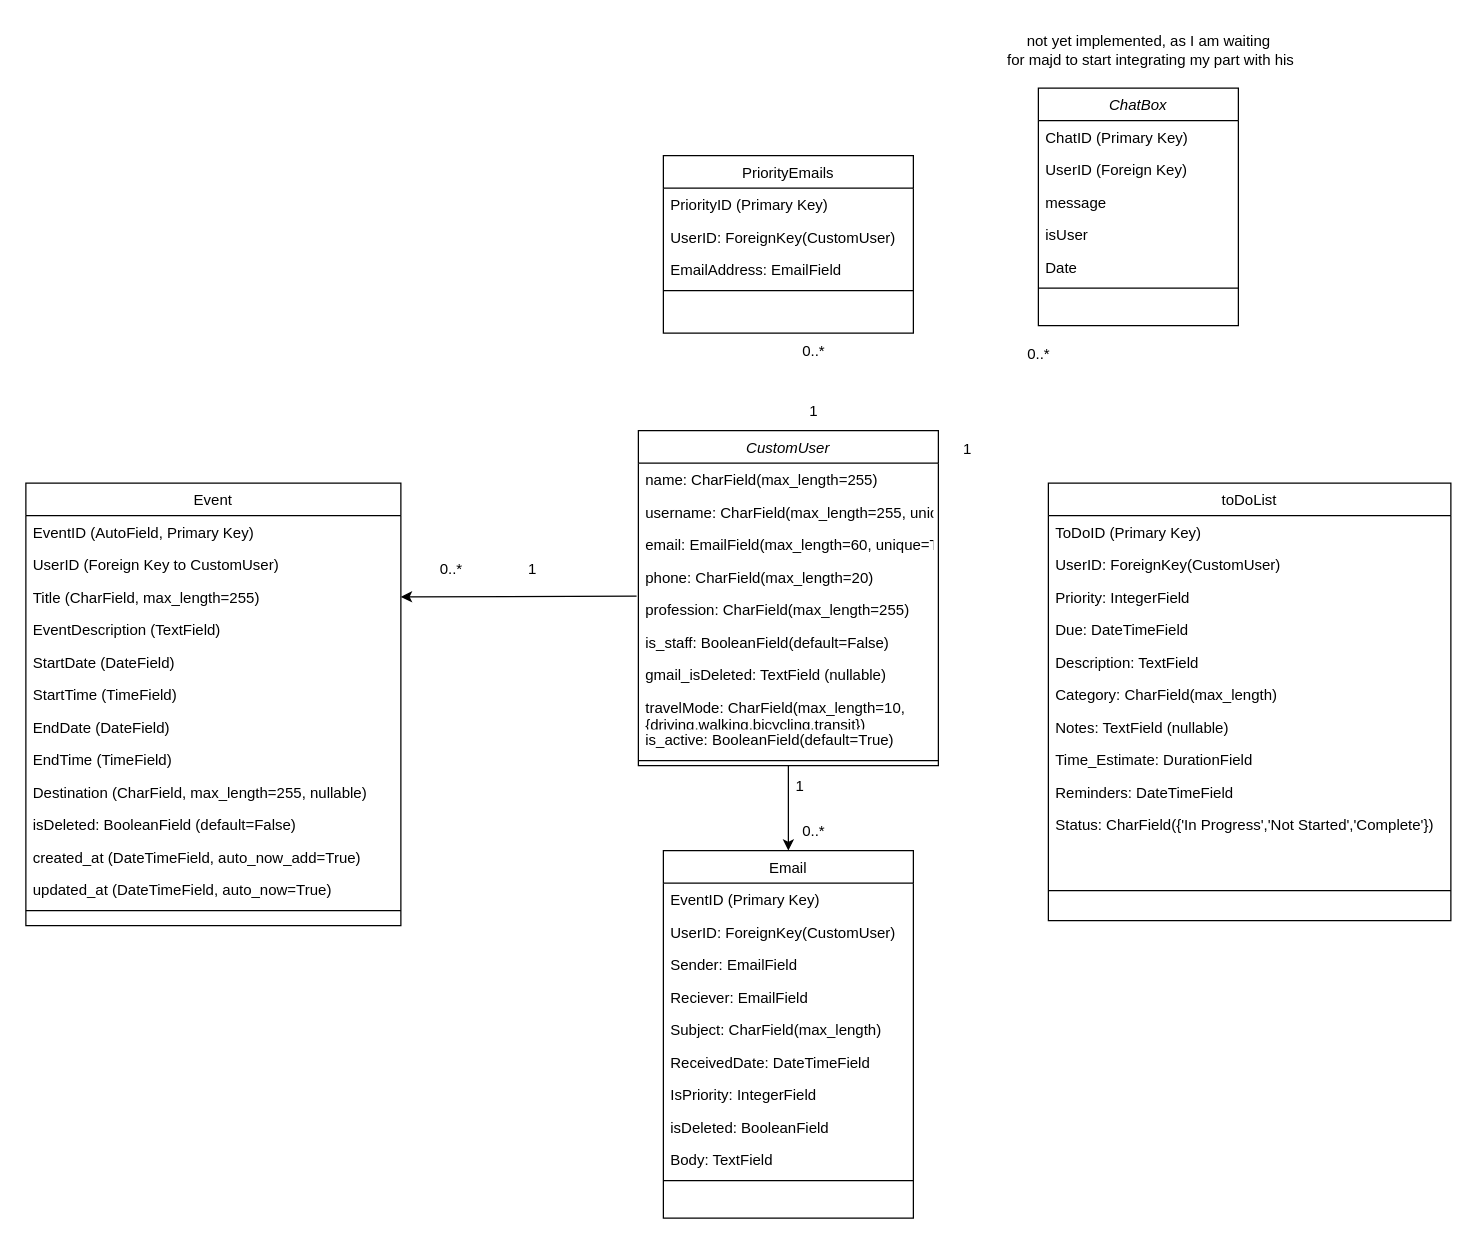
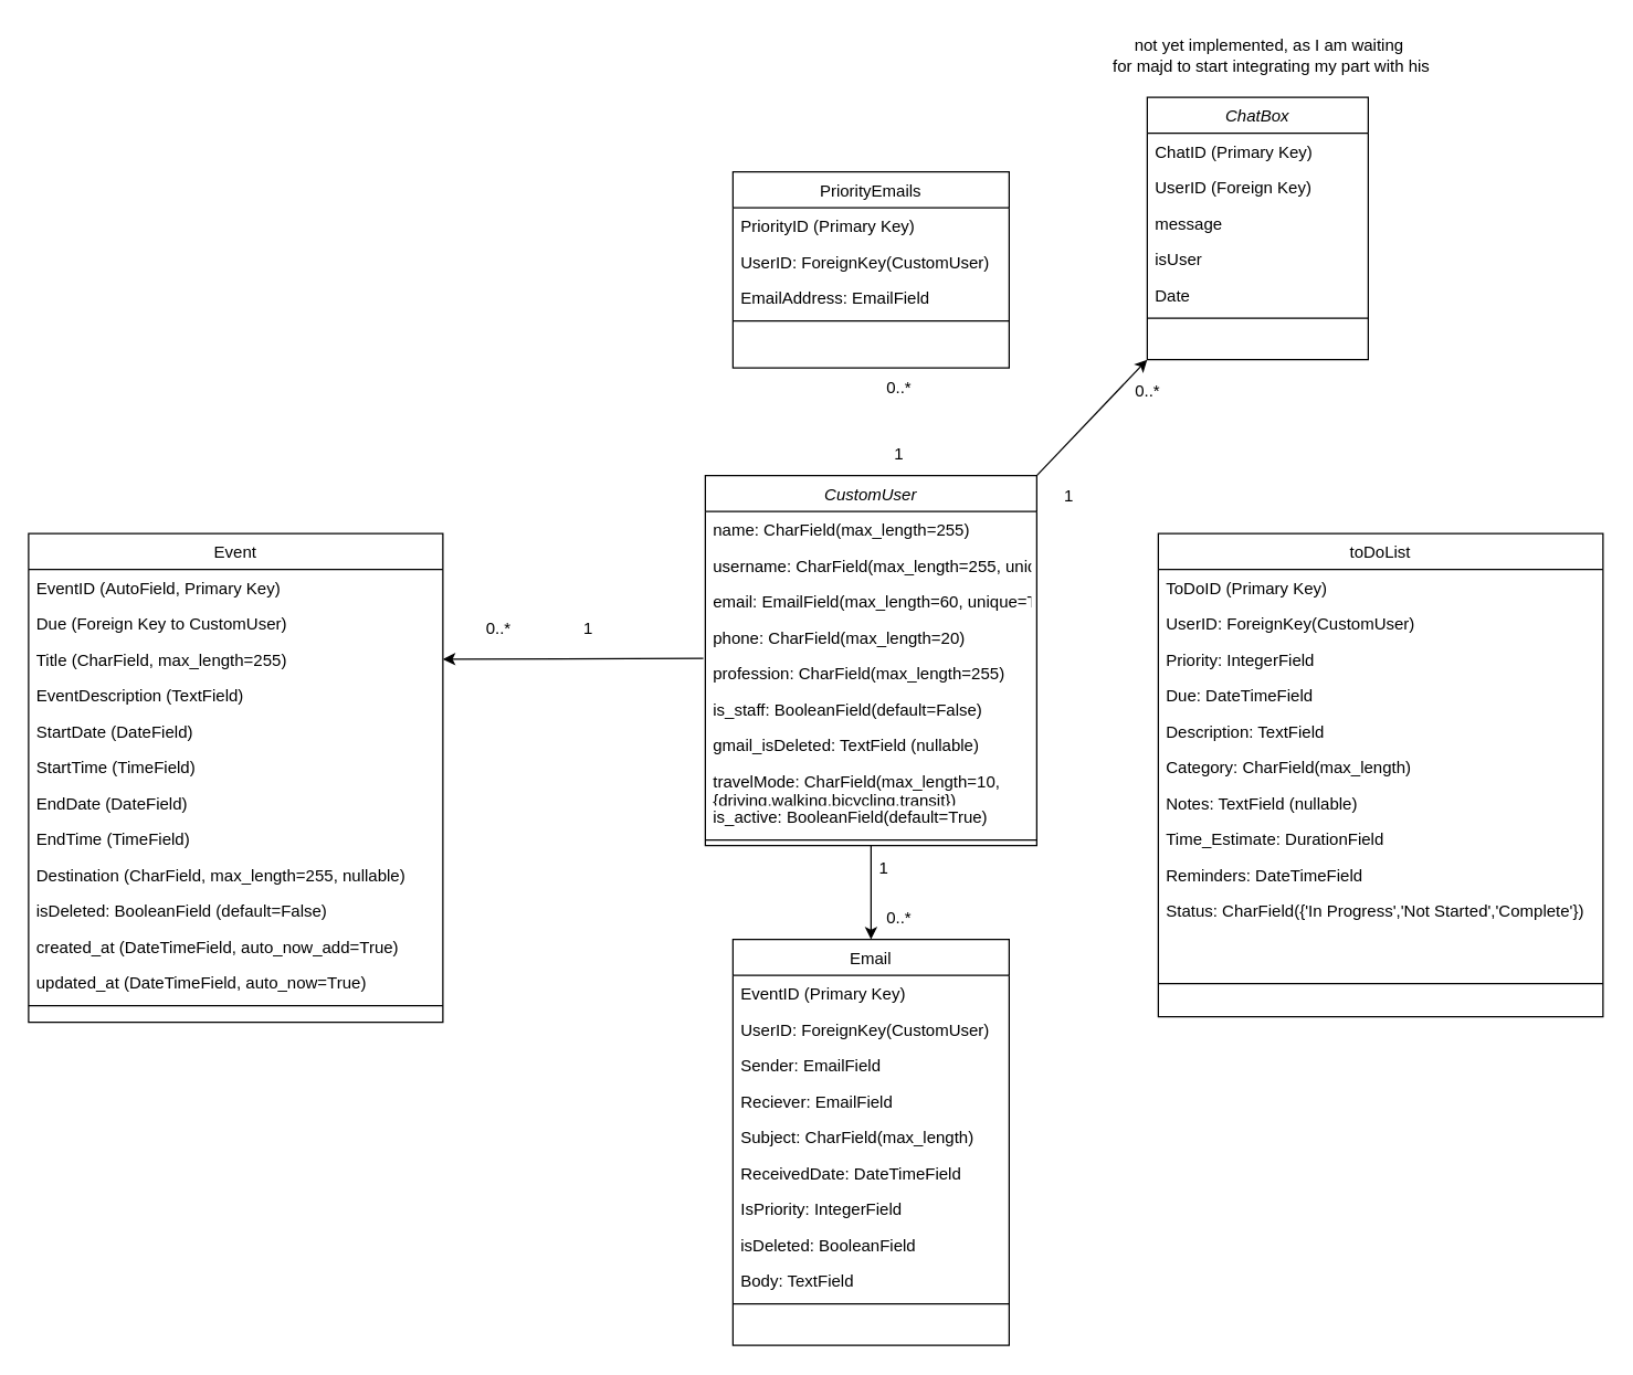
+ <mxCell id="70" value="" style="endArrow=classic;html=1;rounded=0;exitX=1;exitY=0;exitDx=0;exitDy=0;entryX=0;entryY=1;entryDx=0;entryDy=0;" parent="1" source="2" target="63" edge="1"><mxGeometry width="50" height="50" relative="1" as="geometry"><mxPoint x="710" y="460" as="sourcePoint" /><mxPoint x="760" y="410" as="targetPoint" /></mxGeometry></mxCell>
- <mxCell id="41" value="UserID (Foreign Key to CustomUser)&#10;" style="text;align=left;verticalAlign=top;spacingLeft=4;spacingRight=4;overflow=hidden;rotatable=0;points=[[0,0.5],[1,0.5]];portConstraint=eastwest;rounded=0;shadow=0;html=0;" parent="39" vertex="1"><mxGeometry y="52" width="300" height="26" as="geometry" /></mxCell>
+ <mxCell id="41" value="Due (Foreign Key to CustomUser)&#10;" style="text;align=left;verticalAlign=top;spacingLeft=4;spacingRight=4;overflow=hidden;rotatable=0;points=[[0,0.5],[1,0.5]];portConstraint=eastwest;rounded=0;shadow=0;html=0;" parent="39" vertex="1"><mxGeometry y="52" width="300" height="26" as="geometry" /></mxCell>
